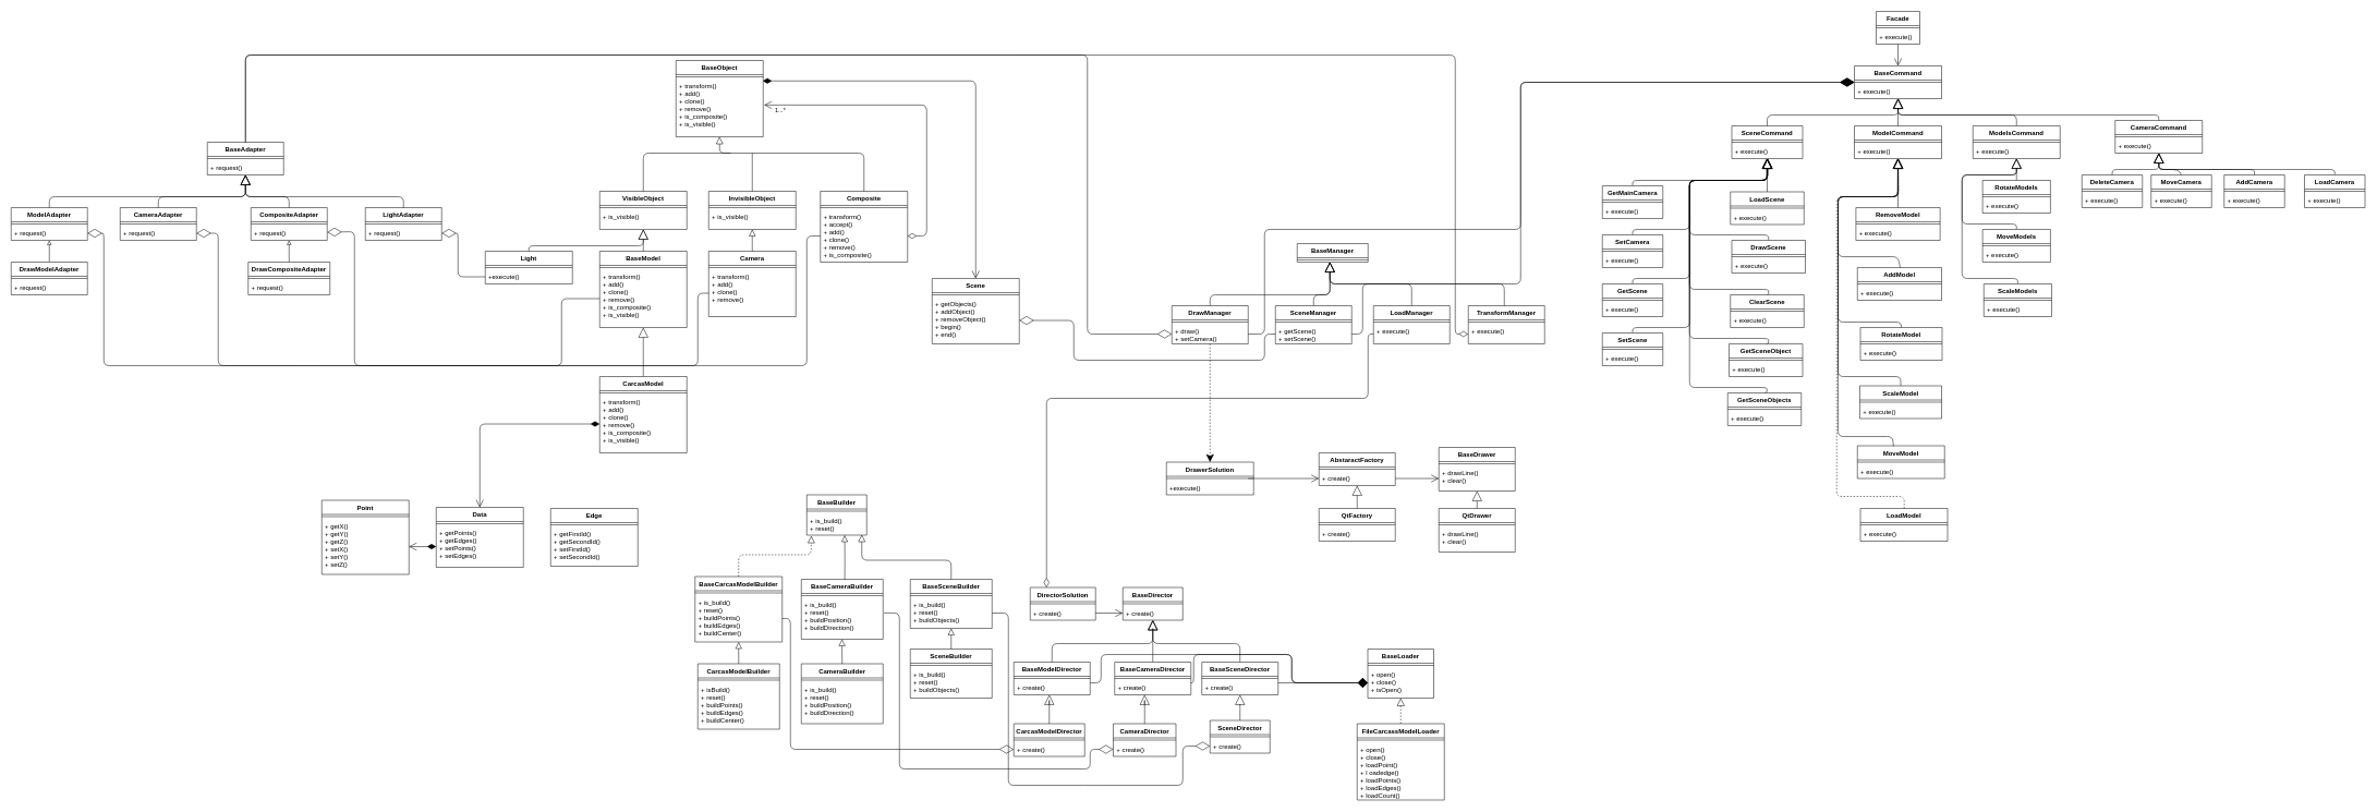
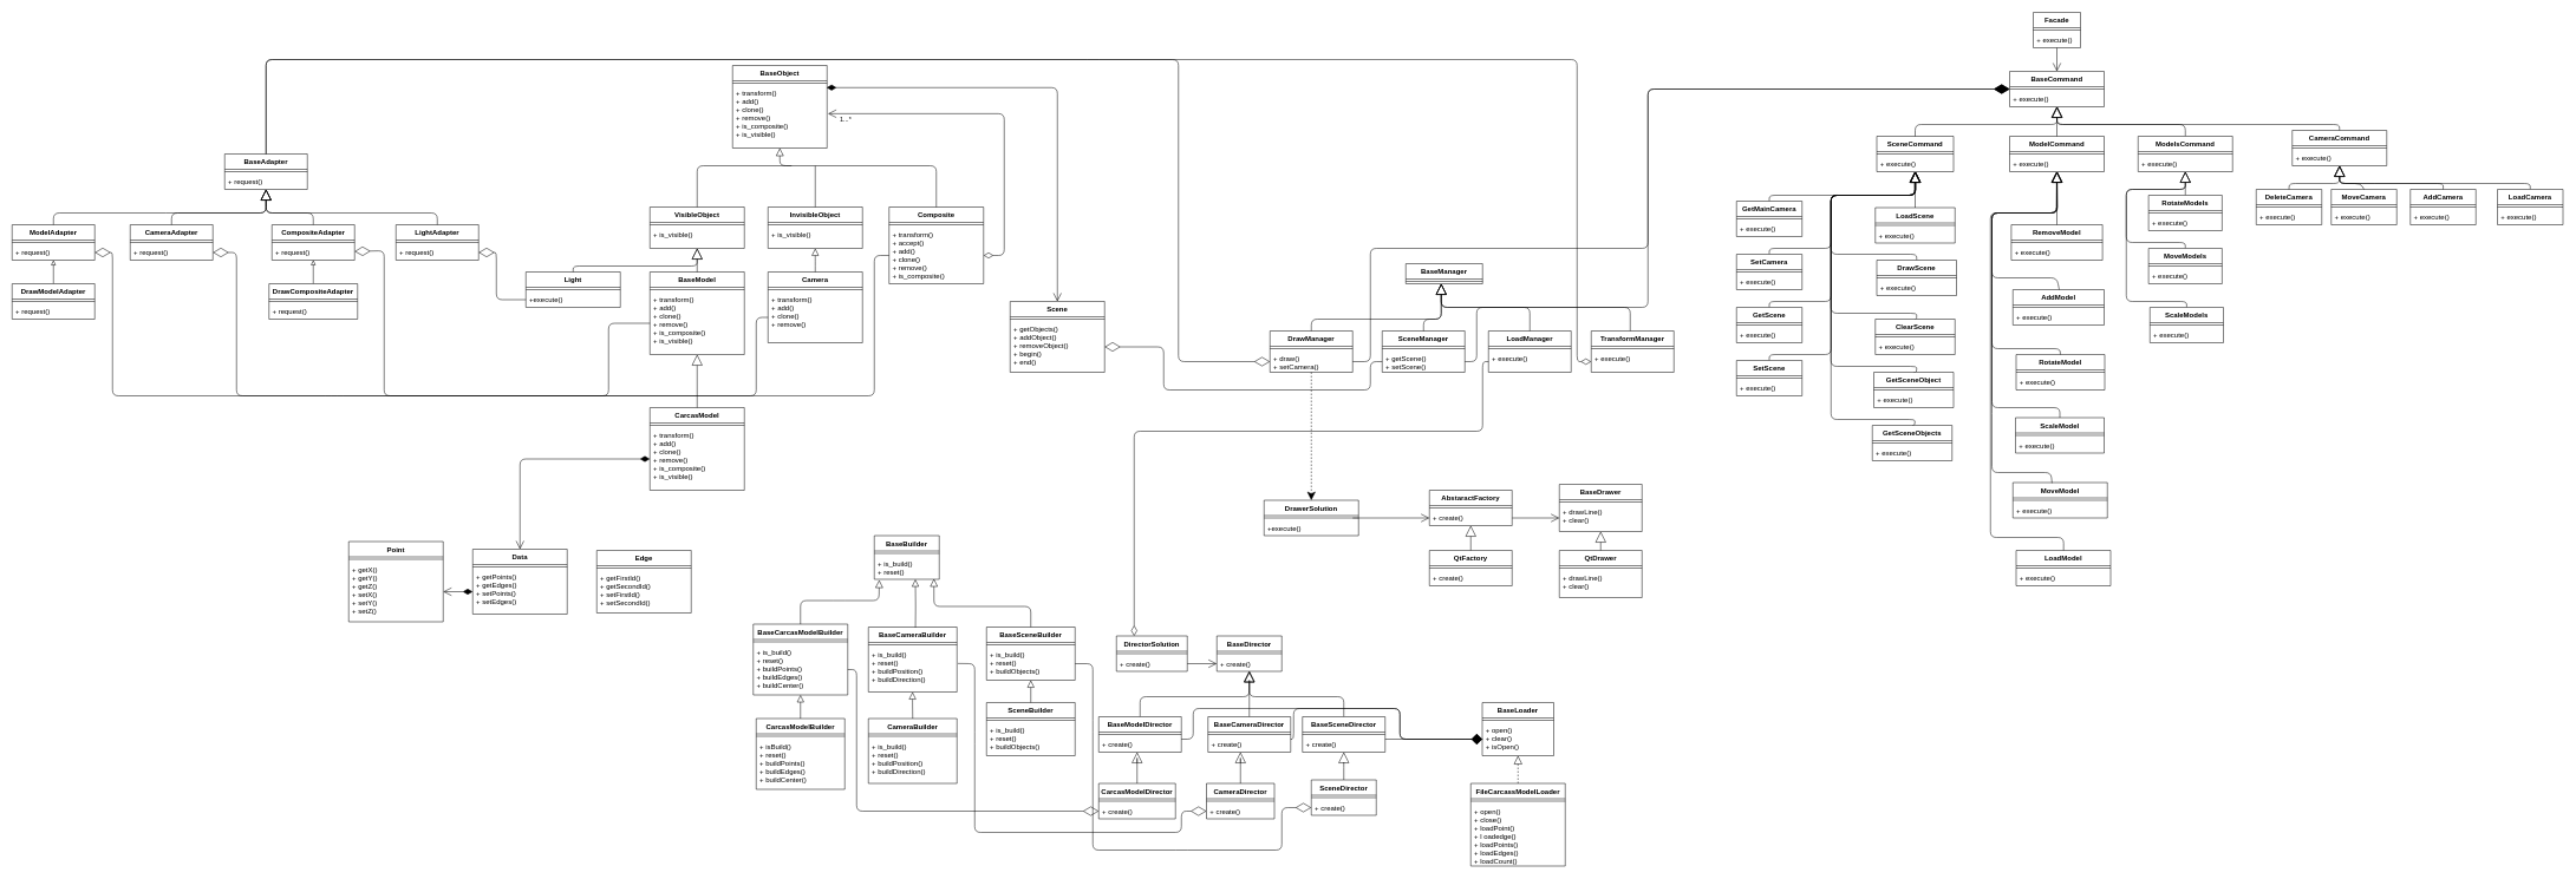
- <mxCell id="168" value="" style="endArrow=block;endSize=16;endFill=0;html=1;dashed=1;" parent="1" source="155" target="124" edge="1"><mxGeometry y="-20" width="160" relative="1" as="geometry"><mxPoint x="3452.5" y="320" as="sourcePoint" /><mxPoint x="4152.5" y="290" as="targetPoint" /><mxPoint as="offset" /><Array as="points"><mxPoint x="3494" y="910" /><mxPoint x="3370" y="910" /><mxPoint x="3370" y="360" /><mxPoint x="3483" y="360" /></Array></mxGeometry></mxCell>
+ <mxCell id="168" value="" style="endArrow=block;endSize=16;endFill=0;html=1;" parent="1" source="155" target="124" edge="1"><mxGeometry y="-20" width="160" relative="1" as="geometry"><mxPoint x="3452.5" y="320" as="sourcePoint" /><mxPoint x="4152.5" y="290" as="targetPoint" /><mxPoint as="offset" /><Array as="points"><mxPoint x="3494" y="910" /><mxPoint x="3370" y="910" /><mxPoint x="3370" y="360" /><mxPoint x="3483" y="360" /></Array></mxGeometry></mxCell>
- <mxCell id="27" value="" style="endArrow=block;endSize=11;endFill=0;html=1;exitX=0.5;exitY=0;exitDx=0;exitDy=0;entryX=0.076;entryY=1.027;entryDx=0;entryDy=0;entryPerimeter=0;dashed=1;" parent="1" source="24" target="23" edge="1"><mxGeometry width="160" relative="1" as="geometry"><mxPoint x="1600" y="1105.15" as="sourcePoint" /><mxPoint x="1687.98" y="1026.996" as="targetPoint" /><Array as="points"><mxPoint x="1355" y="1017" /><mxPoint x="1420" y="1017" /><mxPoint x="1488" y="1017" /></Array></mxGeometry></mxCell>
+ <mxCell id="27" value="" style="endArrow=block;endSize=11;endFill=0;html=1;exitX=0.5;exitY=0;exitDx=0;exitDy=0;entryX=0.076;entryY=1.027;entryDx=0;entryDy=0;entryPerimeter=0;" parent="1" source="24" target="23" edge="1"><mxGeometry width="160" relative="1" as="geometry"><mxPoint x="1600" y="1105.15" as="sourcePoint" /><mxPoint x="1687.98" y="1026.996" as="targetPoint" /><Array as="points"><mxPoint x="1355" y="1017" /><mxPoint x="1420" y="1017" /><mxPoint x="1488" y="1017" /></Array></mxGeometry></mxCell>
- <mxCell id="45" value="+ open()&#10;+ close()&#10;+ isOpen()&#10;" style="text;strokeColor=none;fillColor=none;align=left;verticalAlign=top;spacingLeft=4;spacingRight=4;overflow=hidden;rotatable=0;points=[[0,0.5],[1,0.5]];portConstraint=eastwest;" parent="43" vertex="1"><mxGeometry y="34" width="121" height="56" as="geometry" /></mxCell>
+ <mxCell id="45" value="+ open()&#10;+ clear()&#10;+ isOpen()&#10;" style="text;strokeColor=none;fillColor=none;align=left;verticalAlign=top;spacingLeft=4;spacingRight=4;overflow=hidden;rotatable=0;points=[[0,0.5],[1,0.5]];portConstraint=eastwest;" parent="43" vertex="1"><mxGeometry y="34" width="121" height="56" as="geometry" /></mxCell>
